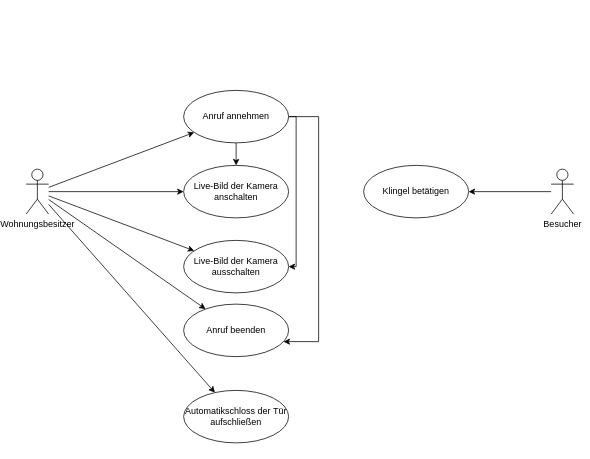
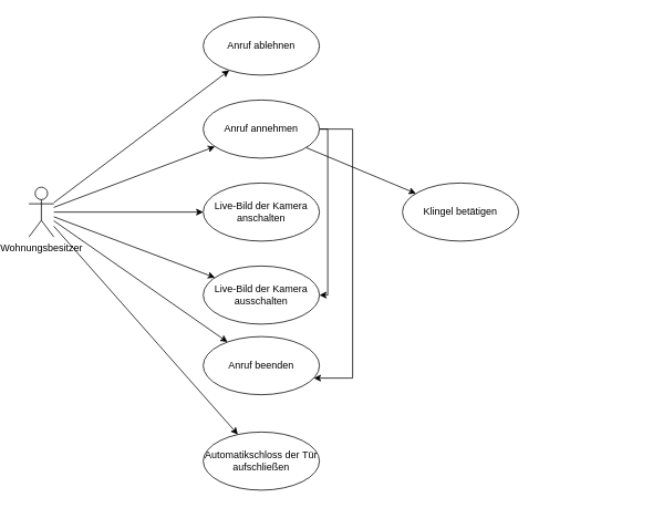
+ <mxCell id="15" value="Anruf ablehnen" style="ellipse;whiteSpace=wrap;html=1;" parent="1" vertex="1"><mxGeometry x="230" y="20" width="140" height="70" as="geometry" /></mxCell>
+ <mxCell id="3" style="edgeStyle=none;rounded=0;orthogonalLoop=1;jettySize=auto;html=1;" parent="1" source="8" target="15" edge="1"><mxGeometry relative="1" as="geometry" /></mxCell>
- <mxCell id="11" style="edgeStyle=none;rounded=0;orthogonalLoop=1;jettySize=auto;html=1;" parent="1" source="14" target="17" edge="1"><mxGeometry relative="1" as="geometry" /></mxCell>
+ <mxCell id="11" style="edgeStyle=none;rounded=0;orthogonalLoop=1;jettySize=auto;html=1;" parent="1" source="14" target="19" edge="1"><mxGeometry relative="1" as="geometry" /></mxCell>
- <mxCell id="9" style="edgeStyle=none;rounded=0;orthogonalLoop=1;jettySize=auto;html=1;" parent="1" source="10" target="19" edge="1"><mxGeometry relative="1" as="geometry" /></mxCell>
- <mxCell id="10" value="Besucher" style="shape=umlActor;verticalLabelPosition=bottom;verticalAlign=top;html=1;" parent="1" vertex="1"><mxGeometry x="720" y="225" width="30" height="60" as="geometry" /></mxCell>
